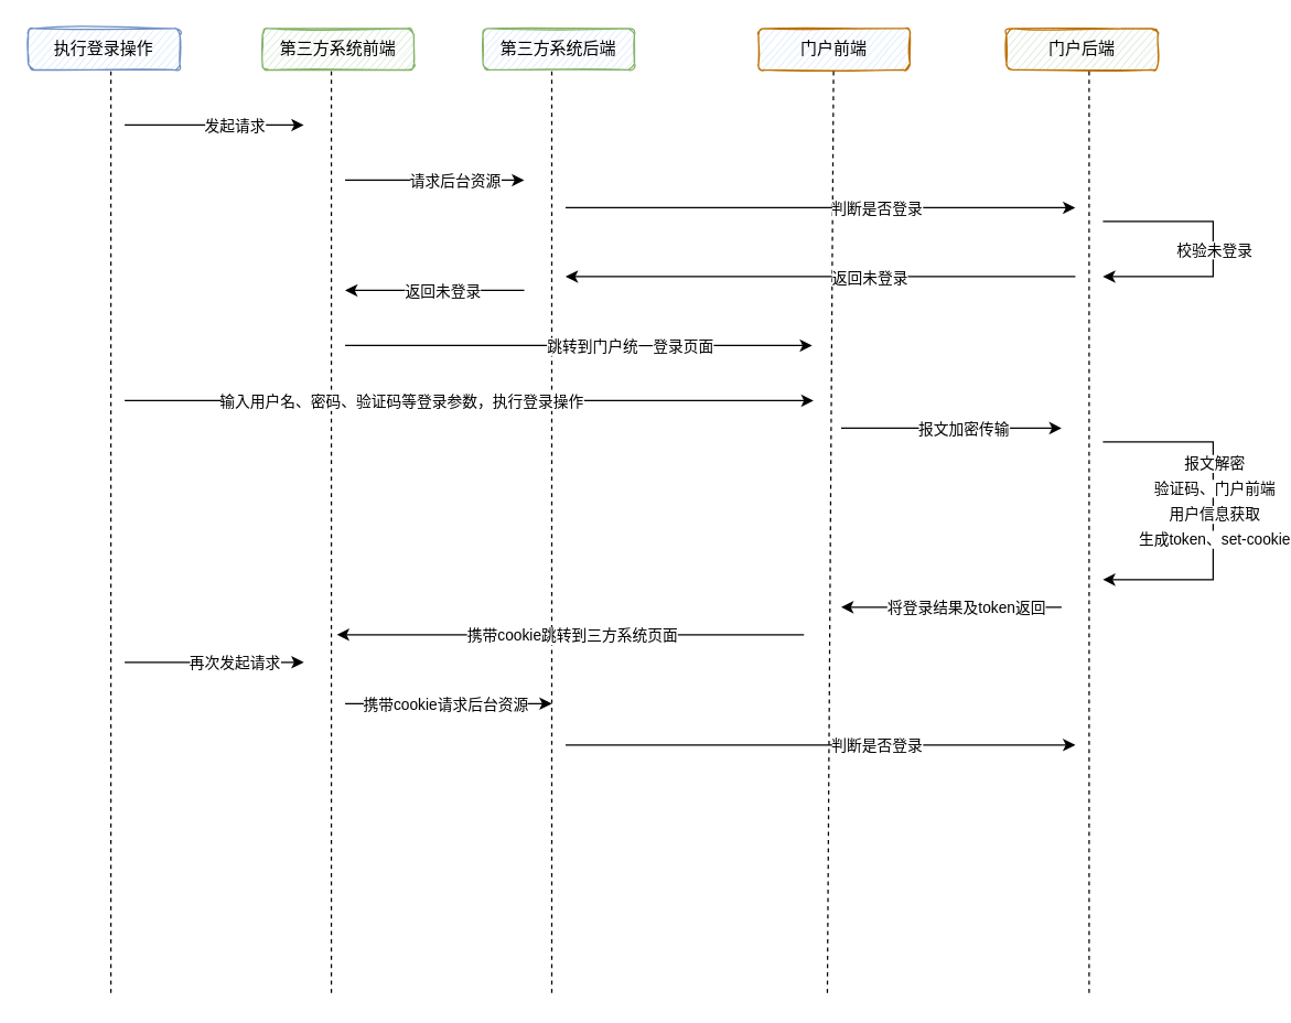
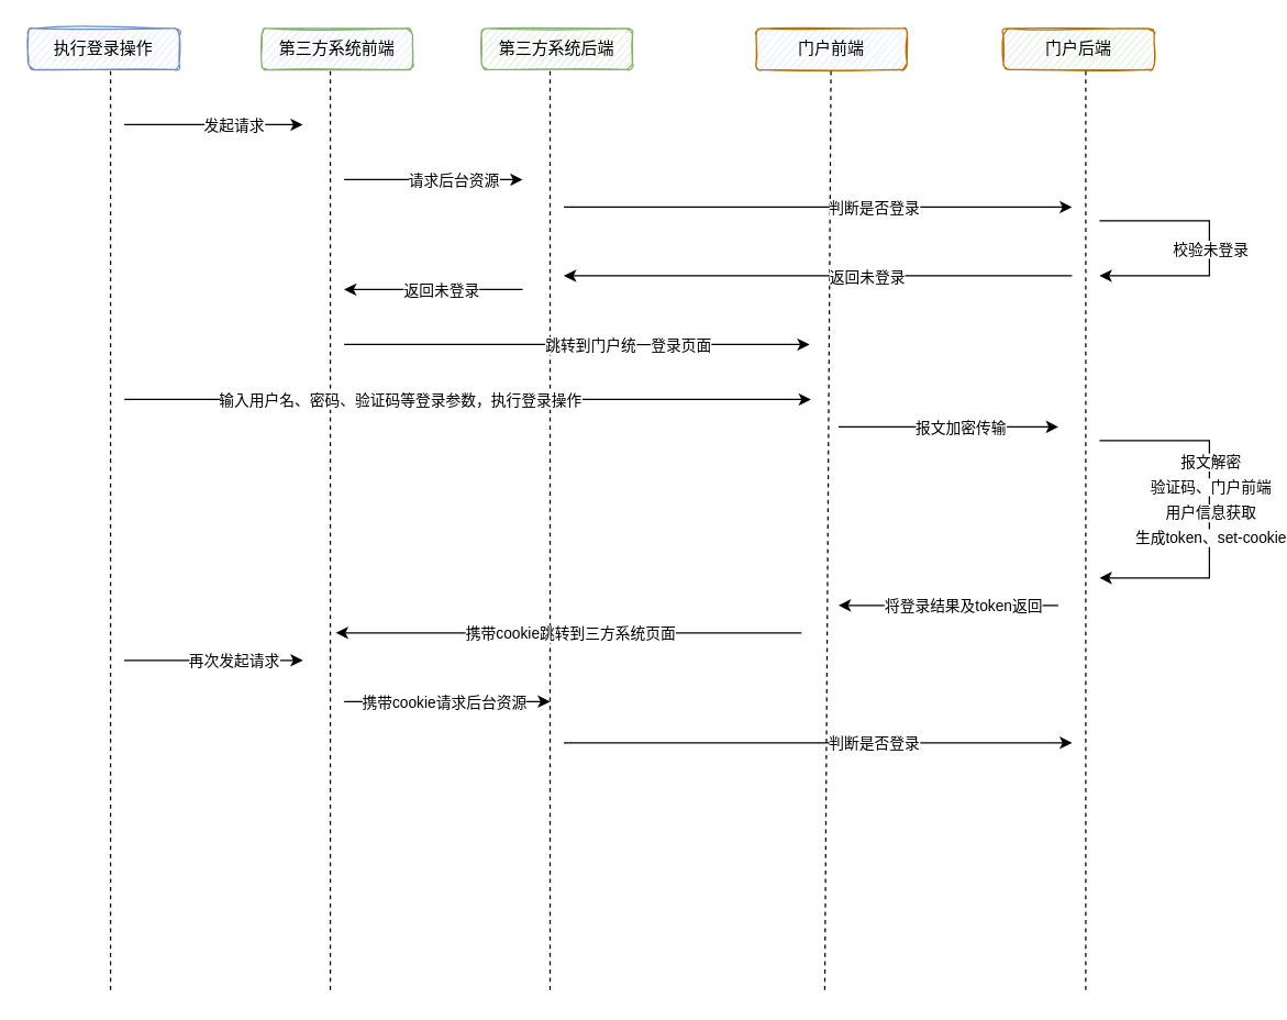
- <mxCell id="3" value="第三方系统前端" style="whiteSpace=wrap;html=1;glass=0;shadow=0;fillColor=#d5e8d4;strokeColor=#82b366;rounded=1;sketch=1;" vertex="1" parent="1"><mxGeometry x="190" y="20" width="110" height="30" as="geometry" /></mxCell>
+ <mxCell id="3" value="第三方系统前端" style="whiteSpace=wrap;html=1;glass=0;shadow=0;fillColor=#dae8fc;strokeColor=#82b366;rounded=1;sketch=1;" vertex="1" parent="1"><mxGeometry x="190" y="20" width="110" height="30" as="geometry" /></mxCell>
- <mxCell id="4" value="第三方系统后端" style="whiteSpace=wrap;html=1;glass=0;shadow=0;fillColor=#dae8fc;strokeColor=#82b366;rounded=1;sketch=1;" vertex="1" parent="1"><mxGeometry x="350" y="20" width="110" height="30" as="geometry" /></mxCell>
+ <mxCell id="4" value="第三方系统后端" style="whiteSpace=wrap;html=1;glass=0;shadow=0;fillColor=#d5e8d4;strokeColor=#82b366;rounded=1;sketch=1;" vertex="1" parent="1"><mxGeometry x="350" y="20" width="110" height="30" as="geometry" /></mxCell>
